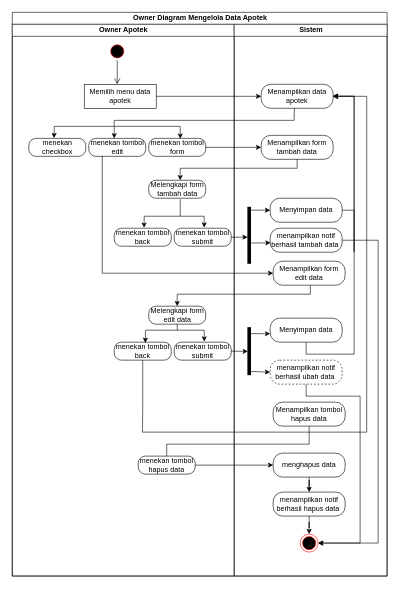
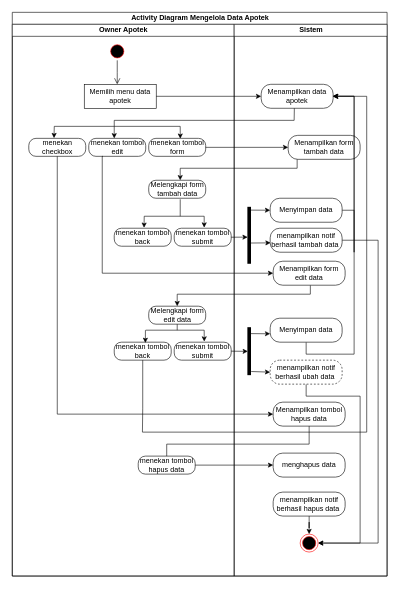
- <mxCell id="2" value="Owner Diagram Mengelola Data Apotek" style="swimlane;childLayout=stackLayout;resizeParent=1;resizeParentMax=0;startSize=20;html=1;" parent="1" vertex="1"><mxGeometry x="20" y="20" width="625" height="940" as="geometry" /></mxCell>
+ <mxCell id="2" value="Activity Diagram Mengelola Data Apotek" style="swimlane;childLayout=stackLayout;resizeParent=1;resizeParentMax=0;startSize=20;html=1;" parent="1" vertex="1"><mxGeometry x="20" y="20" width="625" height="940" as="geometry" /></mxCell>
- <mxCell id="26" value="Menampilkan form tambah data" style="rounded=1;whiteSpace=wrap;html=1;arcSize=40;fontColor=#000000;fillColor=default;strokeColor=default;" parent="24" vertex="1"><mxGeometry x="45.0" y="185.12" width="120" height="40" as="geometry" /></mxCell>
+ <mxCell id="26" value="Menampilkan form tambah data" style="rounded=1;whiteSpace=wrap;html=1;arcSize=40;fontColor=#000000;fillColor=default;strokeColor=default;" parent="24" vertex="1"><mxGeometry x="90" y="185.12" width="120" height="40" as="geometry" /></mxCell>
+ <mxCell id="48" style="edgeStyle=orthogonalEdgeStyle;rounded=0;orthogonalLoop=1;jettySize=auto;html=1;entryX=0;entryY=0.5;entryDx=0;entryDy=0;" parent="2" source="7" target="36" edge="1"><mxGeometry relative="1" as="geometry"><Array as="points"><mxPoint x="75" y="670" /></Array></mxGeometry></mxCell>
- <mxCell id="37" value="" style="edgeStyle=orthogonalEdgeStyle;rounded=0;orthogonalLoop=1;jettySize=auto;html=1;" parent="24" source="38" target="41" edge="1"><mxGeometry relative="1" as="geometry" /></mxCell>
